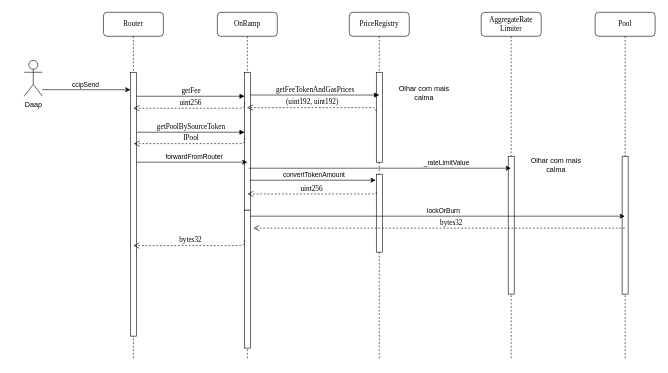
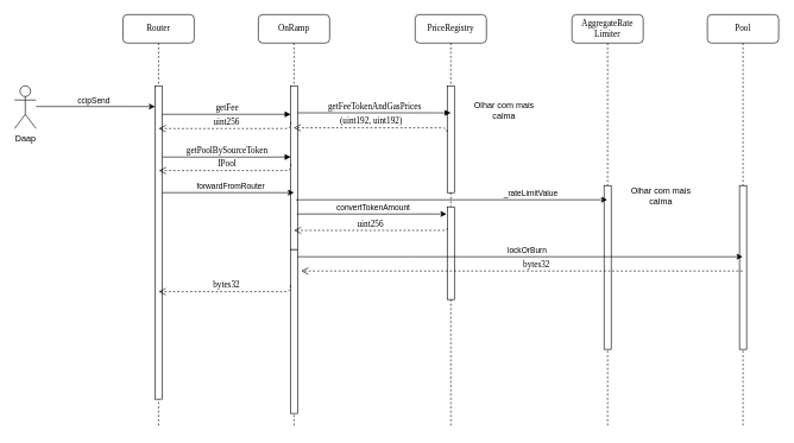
- <mxCell id="13" value="Daap" style="shape=umlActor;verticalLabelPosition=bottom;verticalAlign=top;html=1;" parent="1" vertex="1"><mxGeometry x="40" y="100" width="30" height="60" as="geometry" /></mxCell>
+ <mxCell id="13" value="Daap" style="shape=umlActor;verticalLabelPosition=bottom;verticalAlign=top;html=1;" parent="1" vertex="1"><mxGeometry x="20" y="120" width="30" height="60" as="geometry" /></mxCell>
